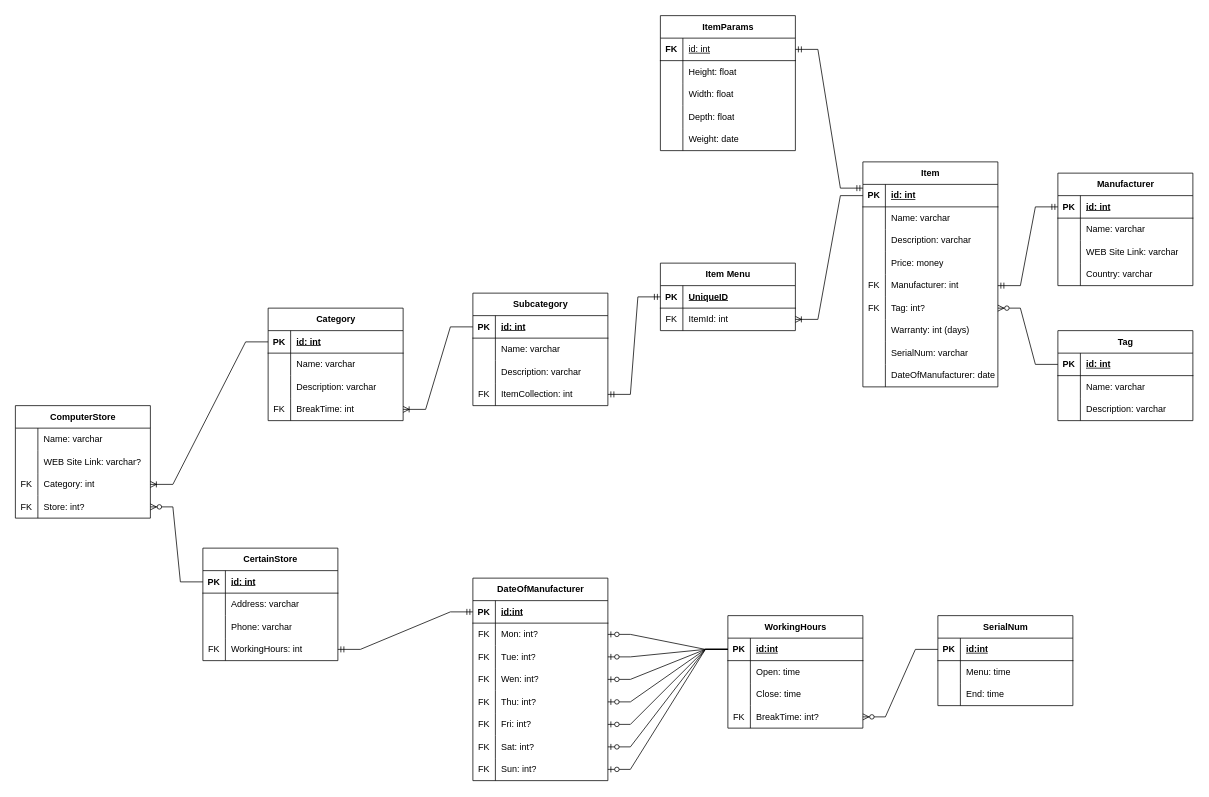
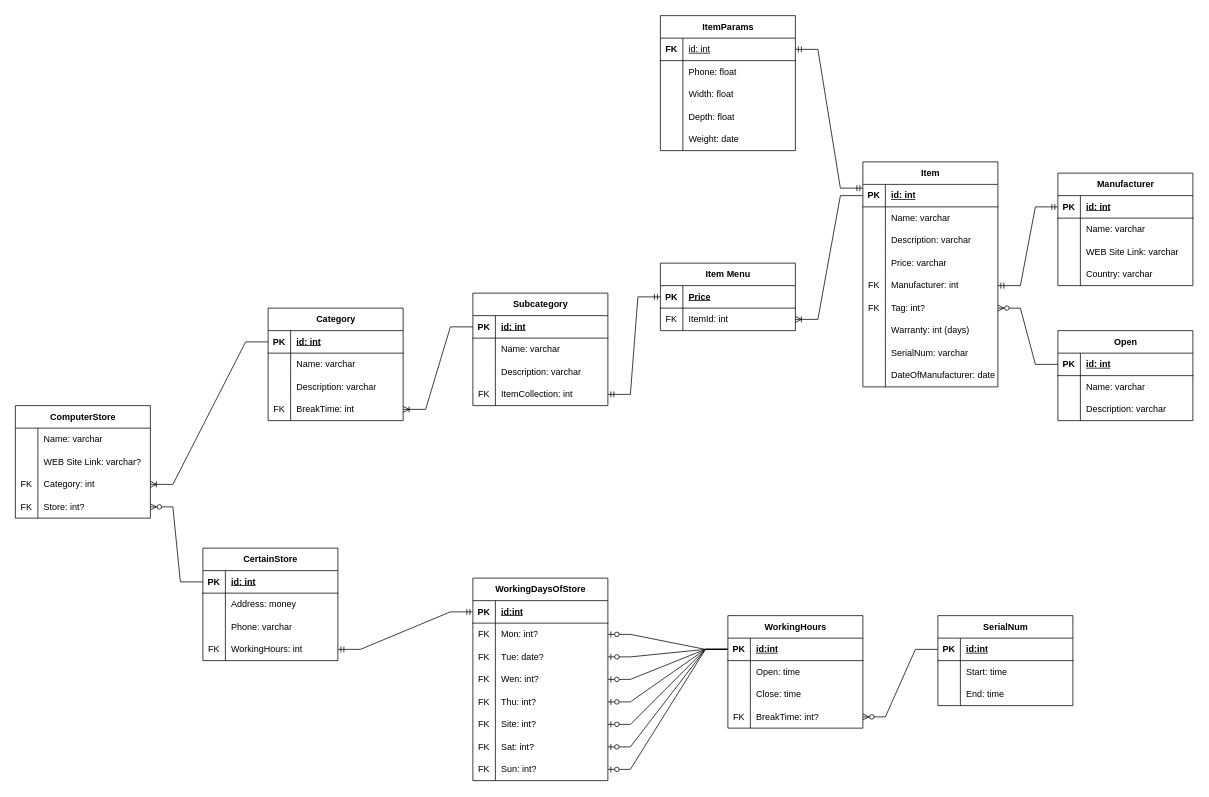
- <mxCell id="59" value="Height: float" style="shape=partialRectangle;connectable=0;fillColor=none;top=0;left=0;bottom=0;right=0;align=left;spacingLeft=6;overflow=hidden;whiteSpace=wrap;html=1;" vertex="1" parent="57"><mxGeometry x="30" width="150" height="30" as="geometry"><mxRectangle width="150" height="30" as="alternateBounds" /></mxGeometry></mxCell>
+ <mxCell id="59" value="Phone: float" style="shape=partialRectangle;connectable=0;fillColor=none;top=0;left=0;bottom=0;right=0;align=left;spacingLeft=6;overflow=hidden;whiteSpace=wrap;html=1;" vertex="1" parent="57"><mxGeometry x="30" width="150" height="30" as="geometry"><mxRectangle width="150" height="30" as="alternateBounds" /></mxGeometry></mxCell>
- <mxCell id="37" value="Price: money" style="shape=partialRectangle;connectable=0;fillColor=none;top=0;left=0;bottom=0;right=0;align=left;spacingLeft=6;overflow=hidden;whiteSpace=wrap;html=1;" vertex="1" parent="35"><mxGeometry x="30" width="150" height="30" as="geometry"><mxRectangle width="150" height="30" as="alternateBounds" /></mxGeometry></mxCell>
+ <mxCell id="37" value="Price: varchar" style="shape=partialRectangle;connectable=0;fillColor=none;top=0;left=0;bottom=0;right=0;align=left;spacingLeft=6;overflow=hidden;whiteSpace=wrap;html=1;" vertex="1" parent="35"><mxGeometry x="30" width="150" height="30" as="geometry"><mxRectangle width="150" height="30" as="alternateBounds" /></mxGeometry></mxCell>
- <mxCell id="98" value="UniqueID" style="shape=partialRectangle;connectable=0;fillColor=none;top=0;left=0;bottom=0;right=0;align=left;spacingLeft=6;fontStyle=5;overflow=hidden;whiteSpace=wrap;html=1;" vertex="1" parent="96"><mxGeometry x="30" width="150" height="30" as="geometry"><mxRectangle width="150" height="30" as="alternateBounds" /></mxGeometry></mxCell>
+ <mxCell id="98" value="Price" style="shape=partialRectangle;connectable=0;fillColor=none;top=0;left=0;bottom=0;right=0;align=left;spacingLeft=6;fontStyle=5;overflow=hidden;whiteSpace=wrap;html=1;" vertex="1" parent="96"><mxGeometry x="30" width="150" height="30" as="geometry"><mxRectangle width="150" height="30" as="alternateBounds" /></mxGeometry></mxCell>
- <mxCell id="2" value="Tag" style="shape=table;startSize=30;container=1;collapsible=1;childLayout=tableLayout;fixedRows=1;rowLines=0;fontStyle=1;align=center;resizeLast=1;html=1;" vertex="1" parent="1"><mxGeometry x="1410" y="440" width="180" height="120" as="geometry" /></mxCell>
+ <mxCell id="2" value="Open" style="shape=table;startSize=30;container=1;collapsible=1;childLayout=tableLayout;fixedRows=1;rowLines=0;fontStyle=1;align=center;resizeLast=1;html=1;" vertex="1" parent="1"><mxGeometry x="1410" y="440" width="180" height="120" as="geometry" /></mxCell>
- <mxCell id="128" value="DateOfManufacturer" style="shape=table;startSize=30;container=1;collapsible=1;childLayout=tableLayout;fixedRows=1;rowLines=0;fontStyle=1;align=center;resizeLast=1;html=1;" vertex="1" parent="1"><mxGeometry x="630" y="770" width="180" height="270" as="geometry" /></mxCell>
+ <mxCell id="128" value="WorkingDaysOfStore" style="shape=table;startSize=30;container=1;collapsible=1;childLayout=tableLayout;fixedRows=1;rowLines=0;fontStyle=1;align=center;resizeLast=1;html=1;" vertex="1" parent="1"><mxGeometry x="630" y="770" width="180" height="270" as="geometry" /></mxCell>
- <mxCell id="121" value="Address: varchar" style="shape=partialRectangle;connectable=0;fillColor=none;top=0;left=0;bottom=0;right=0;align=left;spacingLeft=6;overflow=hidden;whiteSpace=wrap;html=1;" vertex="1" parent="119"><mxGeometry x="30" width="150" height="30" as="geometry"><mxRectangle width="150" height="30" as="alternateBounds" /></mxGeometry></mxCell>
+ <mxCell id="121" value="Address: money" style="shape=partialRectangle;connectable=0;fillColor=none;top=0;left=0;bottom=0;right=0;align=left;spacingLeft=6;overflow=hidden;whiteSpace=wrap;html=1;" vertex="1" parent="119"><mxGeometry x="30" width="150" height="30" as="geometry"><mxRectangle width="150" height="30" as="alternateBounds" /></mxGeometry></mxCell>
- <mxCell id="137" value="Tue: int?" style="shape=partialRectangle;connectable=0;fillColor=none;top=0;left=0;bottom=0;right=0;align=left;spacingLeft=6;overflow=hidden;whiteSpace=wrap;html=1;" vertex="1" parent="135"><mxGeometry x="30" width="150" height="30" as="geometry"><mxRectangle width="150" height="30" as="alternateBounds" /></mxGeometry></mxCell>
+ <mxCell id="137" value="Tue: date?" style="shape=partialRectangle;connectable=0;fillColor=none;top=0;left=0;bottom=0;right=0;align=left;spacingLeft=6;overflow=hidden;whiteSpace=wrap;html=1;" vertex="1" parent="135"><mxGeometry x="30" width="150" height="30" as="geometry"><mxRectangle width="150" height="30" as="alternateBounds" /></mxGeometry></mxCell>
- <mxCell id="172" value="Menu: time" style="shape=partialRectangle;connectable=0;fillColor=none;top=0;left=0;bottom=0;right=0;align=left;spacingLeft=6;overflow=hidden;whiteSpace=wrap;html=1;" vertex="1" parent="170"><mxGeometry x="30" width="150" height="30" as="geometry"><mxRectangle width="150" height="30" as="alternateBounds" /></mxGeometry></mxCell>
+ <mxCell id="172" value="Start: time" style="shape=partialRectangle;connectable=0;fillColor=none;top=0;left=0;bottom=0;right=0;align=left;spacingLeft=6;overflow=hidden;whiteSpace=wrap;html=1;" vertex="1" parent="170"><mxGeometry x="30" width="150" height="30" as="geometry"><mxRectangle width="150" height="30" as="alternateBounds" /></mxGeometry></mxCell>
- <mxCell id="146" value="Fri: int?" style="shape=partialRectangle;connectable=0;fillColor=none;top=0;left=0;bottom=0;right=0;align=left;spacingLeft=6;overflow=hidden;whiteSpace=wrap;html=1;" vertex="1" parent="144"><mxGeometry x="30" width="150" height="30" as="geometry"><mxRectangle width="150" height="30" as="alternateBounds" /></mxGeometry></mxCell>
+ <mxCell id="146" value="Site: int?" style="shape=partialRectangle;connectable=0;fillColor=none;top=0;left=0;bottom=0;right=0;align=left;spacingLeft=6;overflow=hidden;whiteSpace=wrap;html=1;" vertex="1" parent="144"><mxGeometry x="30" width="150" height="30" as="geometry"><mxRectangle width="150" height="30" as="alternateBounds" /></mxGeometry></mxCell>
